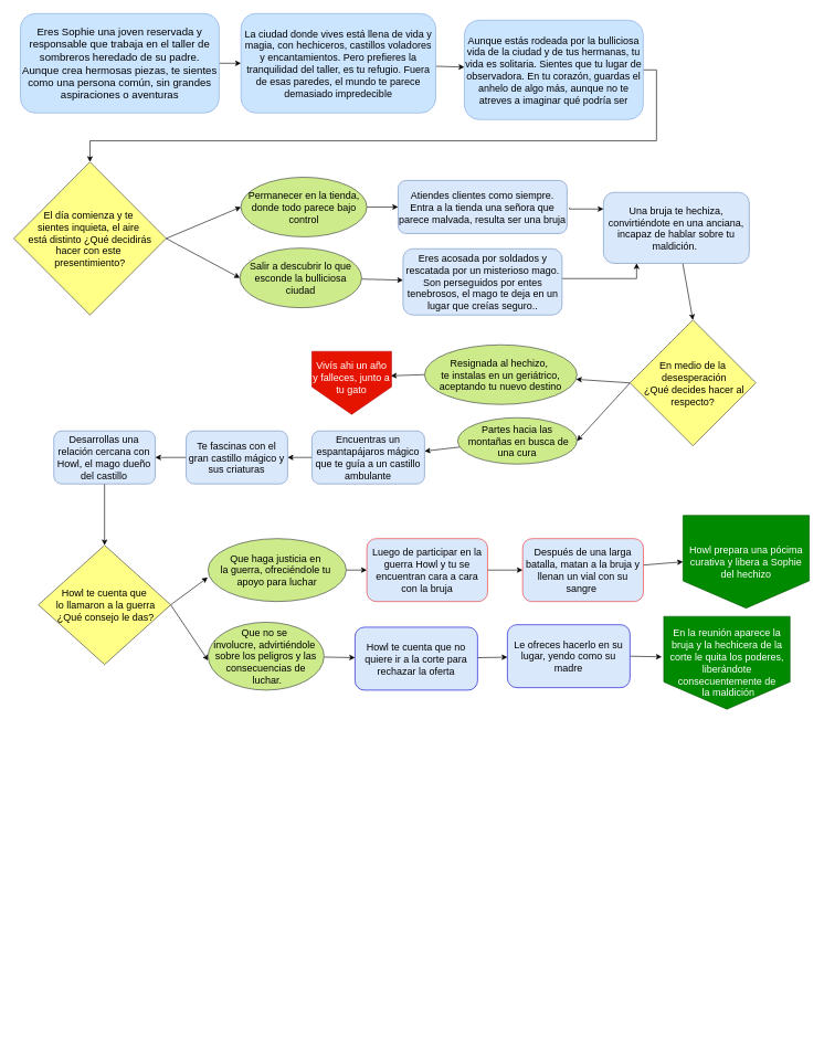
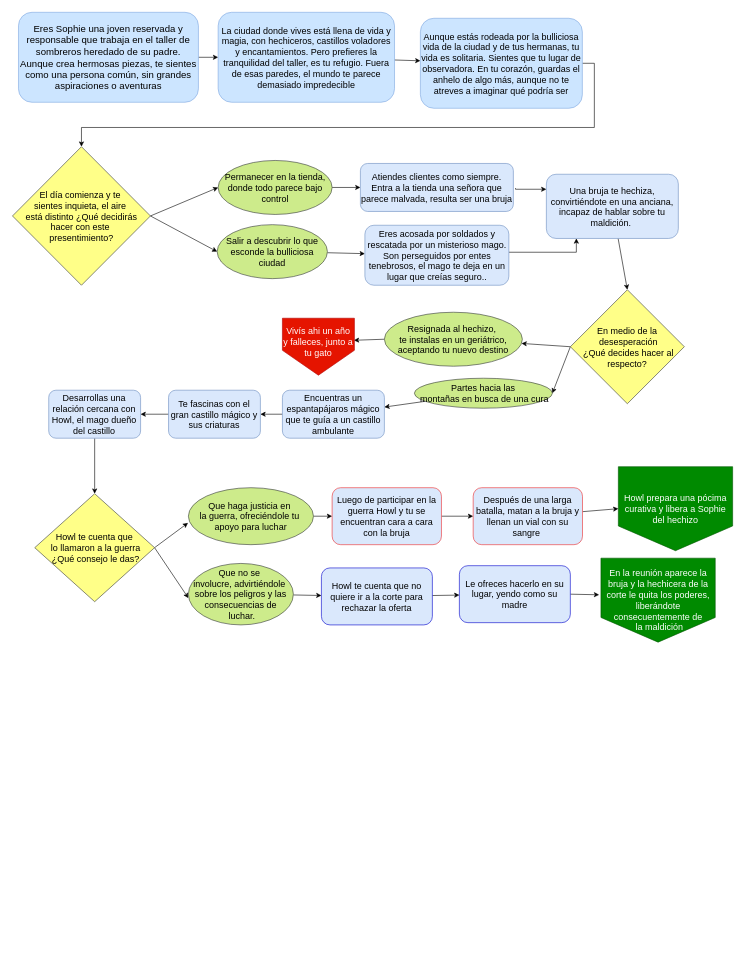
- <mxCell id="20" value="&lt;font style=&quot;font-size: 15px;&quot;&gt;Partes hacia las&lt;/font&gt;&lt;div&gt;&lt;font style=&quot;font-size: 15px;&quot;&gt;&amp;nbsp;montañas en busca de una cura&lt;/font&gt;&lt;/div&gt;" style="ellipse;whiteSpace=wrap;html=1;fillColor=#cdeb8b;strokeColor=#36393d;" parent="1" vertex="1"><mxGeometry x="690" y="630" width="180" height="70" as="geometry" /></mxCell>
+ <mxCell id="20" value="&lt;font style=&quot;font-size: 15px;&quot;&gt;Partes hacia las&lt;/font&gt;&lt;div&gt;&lt;font style=&quot;font-size: 15px;&quot;&gt;&amp;nbsp;montañas en busca de una cura&lt;/font&gt;&lt;/div&gt;" style="ellipse;whiteSpace=wrap;html=1;fillColor=#cdeb8b;strokeColor=#36393d;" parent="1" vertex="1"><mxGeometry x="690" y="630" width="230" height="50" as="geometry" /></mxCell>
